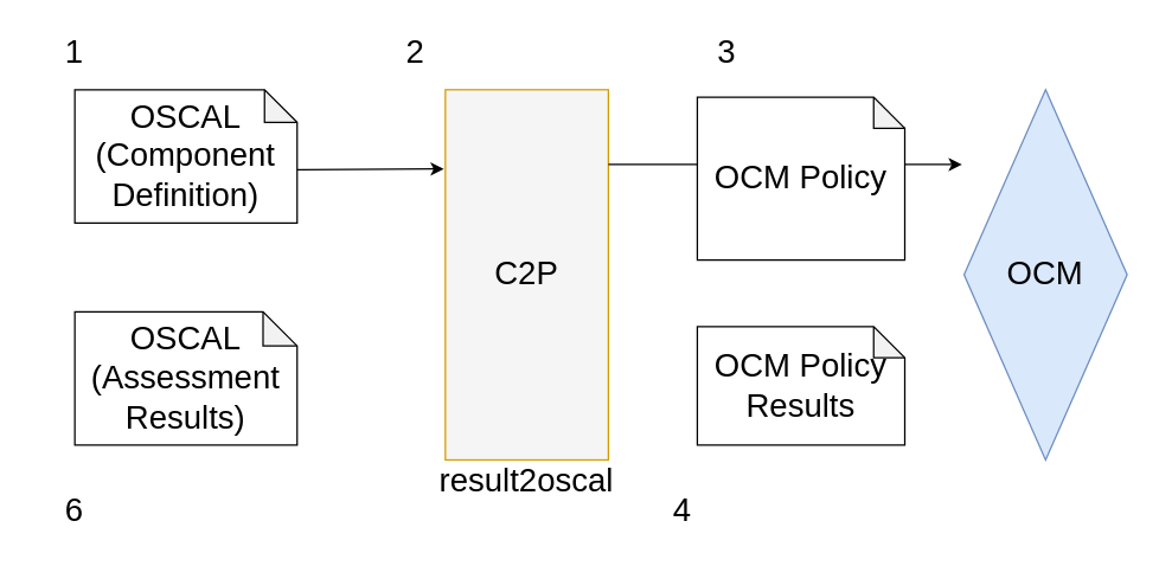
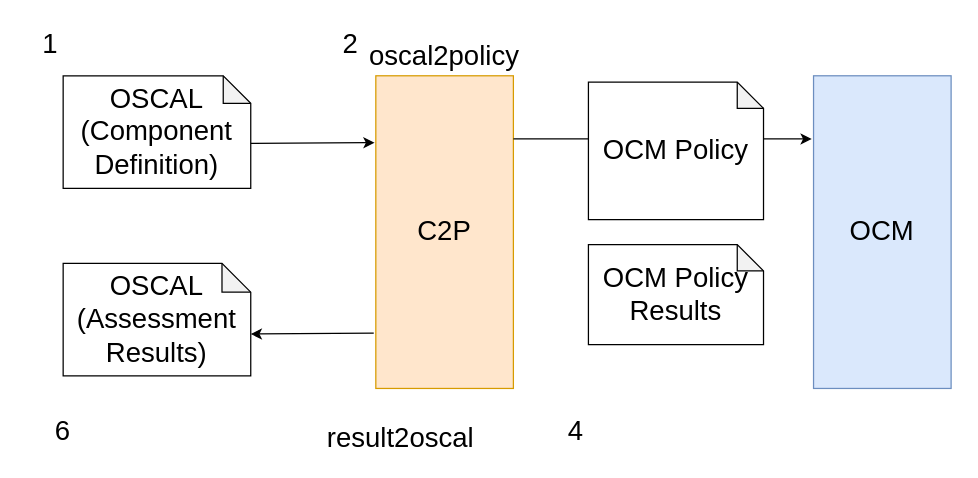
- <mxCell id="13" value="1" style="text;html=1;strokeColor=none;fillColor=none;align=center;verticalAlign=middle;whiteSpace=wrap;rounded=0;fontSize=22;" vertex="1" parent="1"><mxGeometry x="20" y="20" width="60" height="30" as="geometry" /></mxCell>
+ <mxCell id="13" value="1" style="text;html=1;strokeColor=none;fillColor=none;align=center;verticalAlign=middle;whiteSpace=wrap;rounded=0;fontSize=22;" vertex="1" parent="1"><mxGeometry x="10" y="20" width="60" height="30" as="geometry" /></mxCell>
- <mxCell id="15" value="3" style="text;html=1;strokeColor=none;fillColor=none;align=center;verticalAlign=middle;whiteSpace=wrap;rounded=0;fontSize=22;" vertex="1" parent="1"><mxGeometry x="460" y="20" width="60" height="30" as="geometry" /></mxCell>
+ <mxCell id="11" value="oscal2policy" style="text;html=1;strokeColor=none;fillColor=none;align=center;verticalAlign=middle;whiteSpace=wrap;rounded=0;fontSize=22;" vertex="1" parent="1"><mxGeometry x="325" y="30" width="60" height="30" as="geometry" /></mxCell>
- <mxCell id="2" value="C2P" style="rounded=0;whiteSpace=wrap;html=1;fontSize=22;fillColor=#f5f5f5;strokeColor=#d79b00;" vertex="1" parent="1"><mxGeometry x="300" y="60" width="110" height="250" as="geometry" /></mxCell>
+ <mxCell id="2" value="C2P" style="rounded=0;whiteSpace=wrap;html=1;fontSize=22;fillColor=#ffe6cc;strokeColor=#d79b00;" vertex="1" parent="1"><mxGeometry x="300" y="60" width="110" height="250" as="geometry" /></mxCell>
- <mxCell id="6" value="OCM" style="rhombus;whiteSpace=wrap;html=1;fontSize=22;fillColor=#dae8fc;strokeColor=#6c8ebf;" vertex="1" parent="1"><mxGeometry x="650" y="60" width="110" height="250" as="geometry" /></mxCell>
+ <mxCell id="6" value="OCM" style="rounded=0;whiteSpace=wrap;html=1;fontSize=22;fillColor=#dae8fc;strokeColor=#6c8ebf;" vertex="1" parent="1"><mxGeometry x="650" y="60" width="110" height="250" as="geometry" /></mxCell>
- <mxCell id="5" value="OCM Policy Results" style="shape=note;whiteSpace=wrap;html=1;backgroundOutline=1;darkOpacity=0.05;fontSize=22;size=21;" vertex="1" parent="1"><mxGeometry x="470" y="220" width="140" height="80" as="geometry" /></mxCell>
+ <mxCell id="5" value="OCM Policy Results" style="shape=note;whiteSpace=wrap;html=1;backgroundOutline=1;darkOpacity=0.05;fontSize=22;size=21;" vertex="1" parent="1"><mxGeometry x="470" y="195" width="140" height="80" as="geometry" /></mxCell>
+ <mxCell id="10" value="" style="endArrow=classic;html=1;fontSize=22;entryX=0;entryY=0;entryDx=150;entryDy=56.5;entryPerimeter=0;exitX=-0.015;exitY=0.823;exitDx=0;exitDy=0;exitPerimeter=0;" edge="1" parent="1" source="2" target="4"><mxGeometry width="50" height="50" relative="1" as="geometry"><mxPoint x="719.12" y="273.75" as="sourcePoint" /><mxPoint x="419.67" y="273.75" as="targetPoint" /></mxGeometry></mxCell>
- <mxCell id="12" value="result2oscal" style="text;html=1;strokeColor=none;fillColor=none;align=center;verticalAlign=middle;whiteSpace=wrap;rounded=0;fontSize=22;" vertex="1" parent="1"><mxGeometry x="325" y="310" width="60" height="30" as="geometry" /></mxCell>
+ <mxCell id="12" value="result2oscal" style="text;html=1;strokeColor=none;fillColor=none;align=center;verticalAlign=middle;whiteSpace=wrap;rounded=0;fontSize=22;" vertex="1" parent="1"><mxGeometry x="290" y="335" width="60" height="30" as="geometry" /></mxCell>
